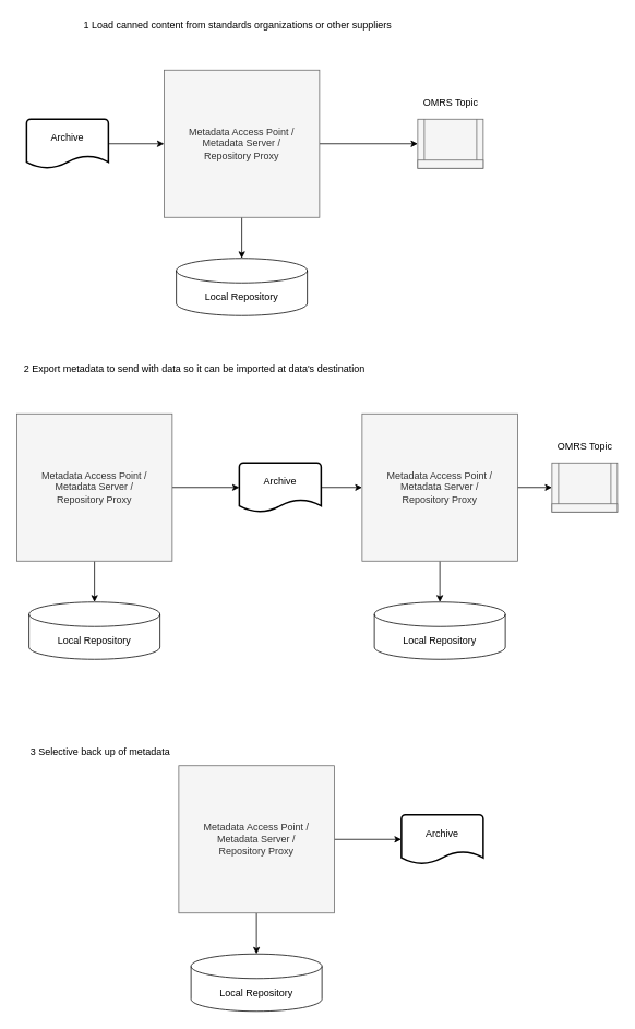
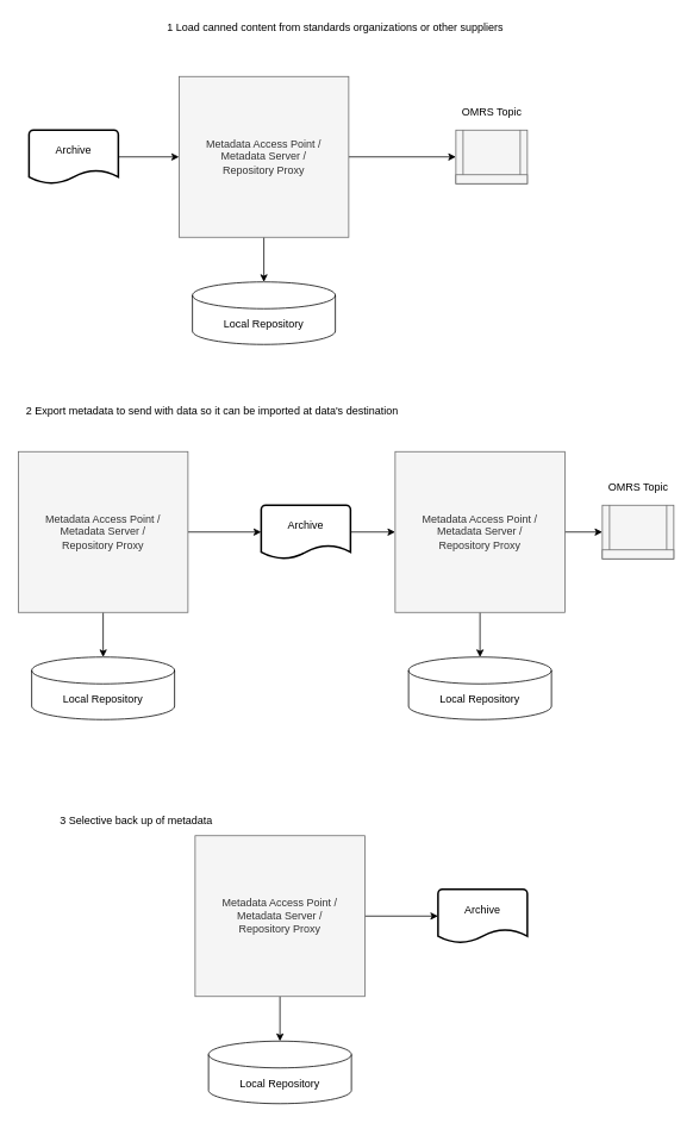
- <mxCell id="2" value="1 Load canned content from standards organizations or other suppliers&lt;br&gt;" style="text;html=1;align=left;verticalAlign=middle;resizable=0;points=[];autosize=1;" vertex="1" parent="1"><mxGeometry x="100" y="20" width="390" height="20" as="geometry" /></mxCell>
+ <mxCell id="2" value="1 Load canned content from standards organizations or other suppliers&lt;br&gt;" style="text;html=1;align=left;verticalAlign=middle;resizable=0;points=[];autosize=1;" vertex="1" parent="1"><mxGeometry x="185" y="20" width="390" height="20" as="geometry" /></mxCell>
- <mxCell id="30" value="2 Export metadata to send with data so it can be imported at data's destination" style="text;html=1;align=left;verticalAlign=middle;resizable=0;points=[];autosize=1;" vertex="1" parent="1"><mxGeometry x="27" y="440" width="430" height="20" as="geometry" /></mxCell>
+ <mxCell id="30" value="2 Export metadata to send with data so it can be imported at data's destination" style="text;html=1;align=left;verticalAlign=middle;resizable=0;points=[];autosize=1;" vertex="1" parent="1"><mxGeometry x="27" y="450" width="430" height="20" as="geometry" /></mxCell>
- <mxCell id="31" value="&lt;br&gt;3 Selective back up of metadata&amp;nbsp;" style="text;html=1;align=left;verticalAlign=middle;resizable=0;points=[];autosize=1;" vertex="1" parent="1"><mxGeometry x="35" y="895" width="190" height="30" as="geometry" /></mxCell>
+ <mxCell id="31" value="&lt;br&gt;3 Selective back up of metadata&amp;nbsp;" style="text;html=1;align=left;verticalAlign=middle;resizable=0;points=[];autosize=1;" vertex="1" parent="1"><mxGeometry x="65" y="895" width="190" height="30" as="geometry" /></mxCell>
